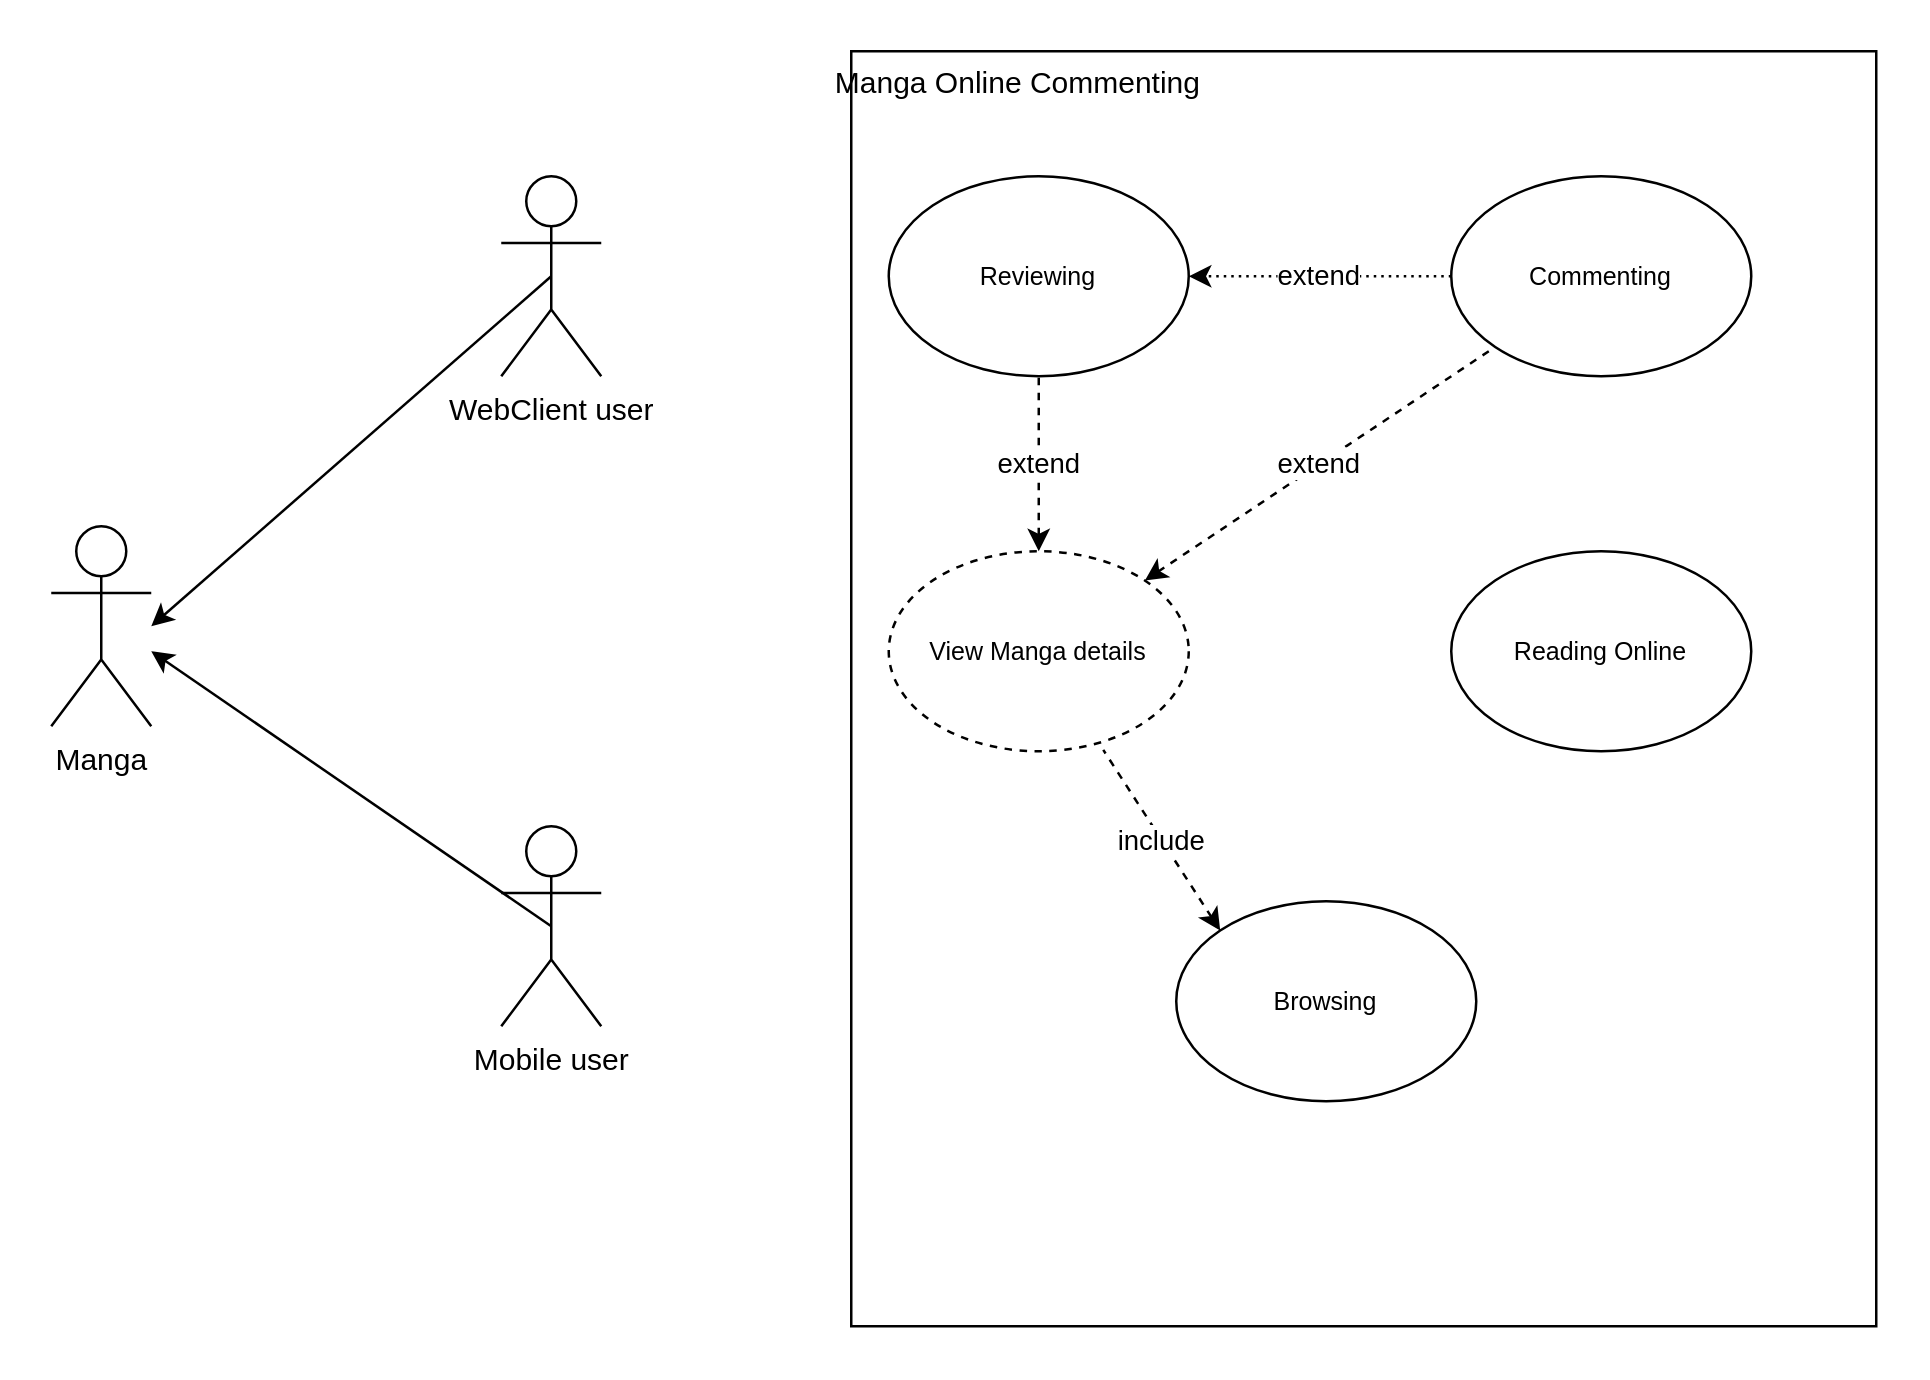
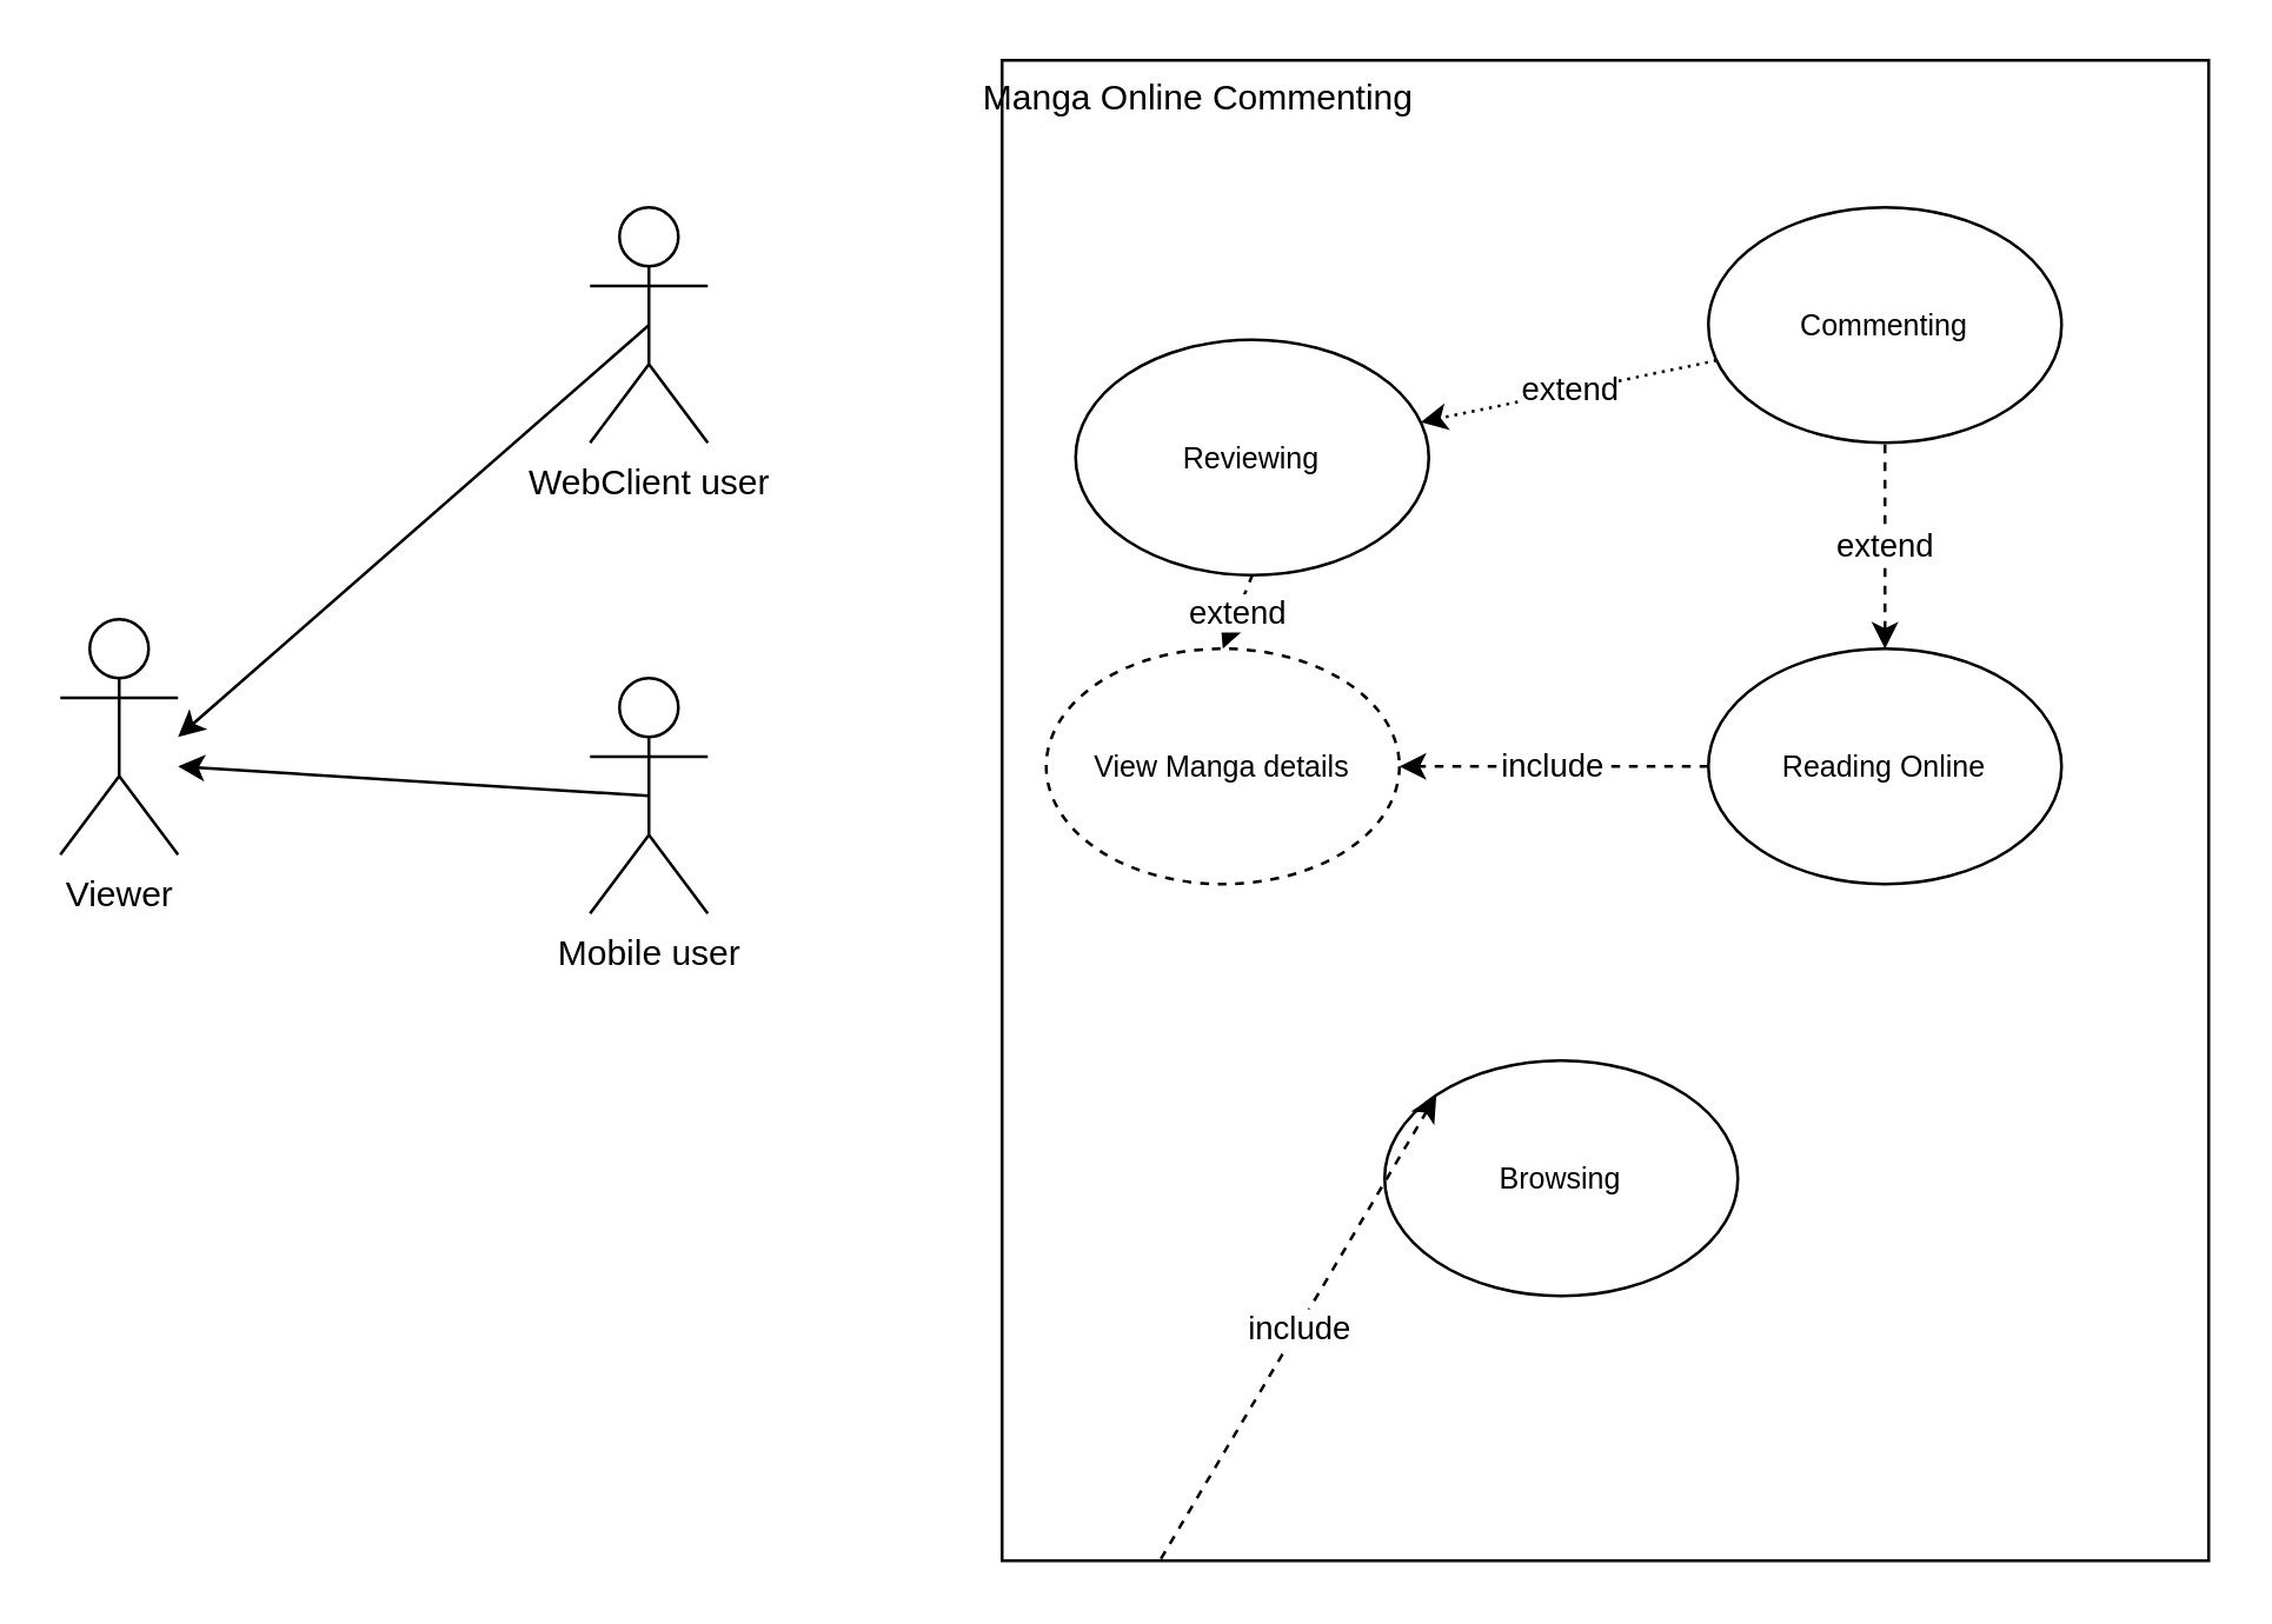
- <mxCell id="5" value="&lt;font size=&quot;1&quot;&gt;Reviewing&lt;/font&gt;" style="ellipse;whiteSpace=wrap;html=1;" parent="1" vertex="1"><mxGeometry x="355" y="70" width="120" height="80" as="geometry" /></mxCell>
+ <mxCell id="5" value="&lt;font size=&quot;1&quot;&gt;Reviewing&lt;/font&gt;" style="ellipse;whiteSpace=wrap;html=1;" parent="1" vertex="1"><mxGeometry x="365" y="115" width="120" height="80" as="geometry" /></mxCell>
- <mxCell id="16" value="extend" style="endArrow=none;dashed=1;html=1;entryX=0;entryY=1;entryDx=0;entryDy=0;exitX=1;exitY=0;exitDx=0;exitDy=0;endFill=0;startArrow=classic;startFill=1;" parent="1" source="13" target="12" edge="1"><mxGeometry width="50" height="50" relative="1" as="geometry"><mxPoint x="462" y="319" as="sourcePoint" /><mxPoint x="507.574" y="391.716" as="targetPoint" /></mxGeometry></mxCell>
+ <mxCell id="18" value="extend" style="endArrow=none;dashed=1;html=1;entryX=0.5;entryY=1;entryDx=0;entryDy=0;exitX=0.5;exitY=0;exitDx=0;exitDy=0;startArrow=classic;startFill=1;" parent="1" source="3" target="12" edge="1"><mxGeometry width="50" height="50" relative="1" as="geometry"><mxPoint x="482" y="339" as="sourcePoint" /><mxPoint x="527.574" y="411.716" as="targetPoint" /></mxGeometry></mxCell>
+ <mxCell id="17" value="include" style="endArrow=classic;dashed=1;html=1;exitX=0;exitY=0.5;exitDx=0;exitDy=0;endFill=1;entryX=1;entryY=0.5;entryDx=0;entryDy=0;startArrow=none;startFill=0;" parent="1" source="3" target="13" edge="1"><mxGeometry width="50" height="50" relative="1" as="geometry"><mxPoint x="472" y="329" as="sourcePoint" /><mxPoint x="530" y="310" as="targetPoint" /></mxGeometry></mxCell>
- <mxCell id="6" value="Manga" style="shape=umlActor;verticalLabelPosition=bottom;verticalAlign=top;html=1;outlineConnect=0;" parent="1" vertex="1"><mxGeometry x="20" y="210" width="40" height="80" as="geometry" /></mxCell>
+ <mxCell id="6" value="Viewer" style="shape=umlActor;verticalLabelPosition=bottom;verticalAlign=top;html=1;outlineConnect=0;" parent="1" vertex="1"><mxGeometry x="20" y="210" width="40" height="80" as="geometry" /></mxCell>
- <mxCell id="14" value="include" style="endArrow=none;dashed=1;html=1;entryX=0.715;entryY=0.993;entryDx=0;entryDy=0;endFill=0;startArrow=classic;startFill=1;entryPerimeter=0;exitX=0;exitY=0;exitDx=0;exitDy=0;" parent="1" target="13" edge="1" source="4"><mxGeometry width="50" height="50" relative="1" as="geometry"><mxPoint x="520" y="340" as="sourcePoint" /><mxPoint x="440" y="280" as="targetPoint" /></mxGeometry></mxCell>
+ <mxCell id="14" value="include" style="endArrow=none;dashed=1;html=1;endFill=0;startArrow=classic;startFill=1;exitX=0;exitY=0;exitDx=0;exitDy=0;" parent="1" target="2" edge="1" source="4"><mxGeometry width="50" height="50" relative="1" as="geometry"><mxPoint x="520" y="340" as="sourcePoint" /><mxPoint x="440" y="280" as="targetPoint" /></mxGeometry></mxCell>
- <mxCell id="7" value="Mobile user" style="shape=umlActor;verticalLabelPosition=bottom;verticalAlign=top;html=1;outlineConnect=0;" parent="1" vertex="1"><mxGeometry x="200" y="330" width="40" height="80" as="geometry" /></mxCell>
+ <mxCell id="7" value="Mobile user" style="shape=umlActor;verticalLabelPosition=bottom;verticalAlign=top;html=1;outlineConnect=0;" parent="1" vertex="1"><mxGeometry x="200" y="230" width="40" height="80" as="geometry" /></mxCell>
